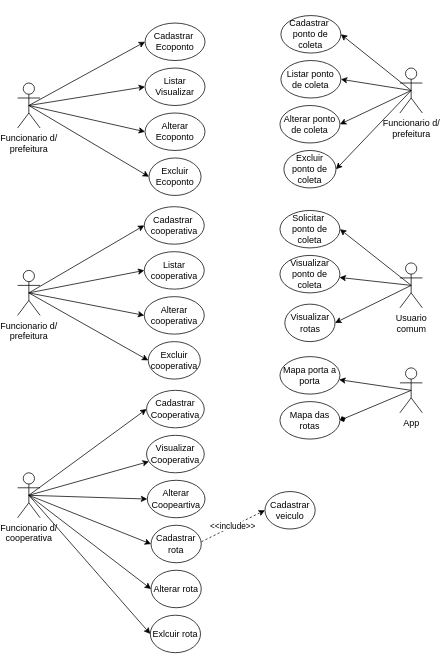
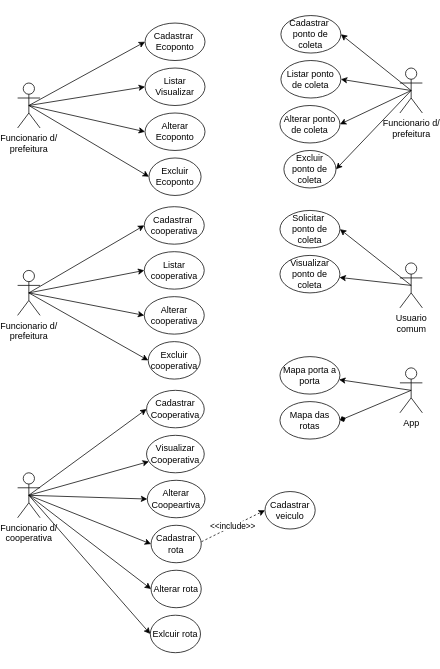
- <mxCell id="4" style="rounded=0;orthogonalLoop=1;jettySize=auto;html=1;entryX=1;entryY=0.5;entryDx=0;entryDy=0;exitX=0.5;exitY=0.5;exitDx=0;exitDy=0;exitPerimeter=0;" edge="1" parent="1" source="5" target="18"><mxGeometry relative="1" as="geometry" /></mxCell>
- <mxCell id="18" value="Visualizar rotas" style="ellipse;whiteSpace=wrap;html=1;" parent="1" vertex="1"><mxGeometry x="376.5" y="405" width="67" height="50" as="geometry" /></mxCell>
